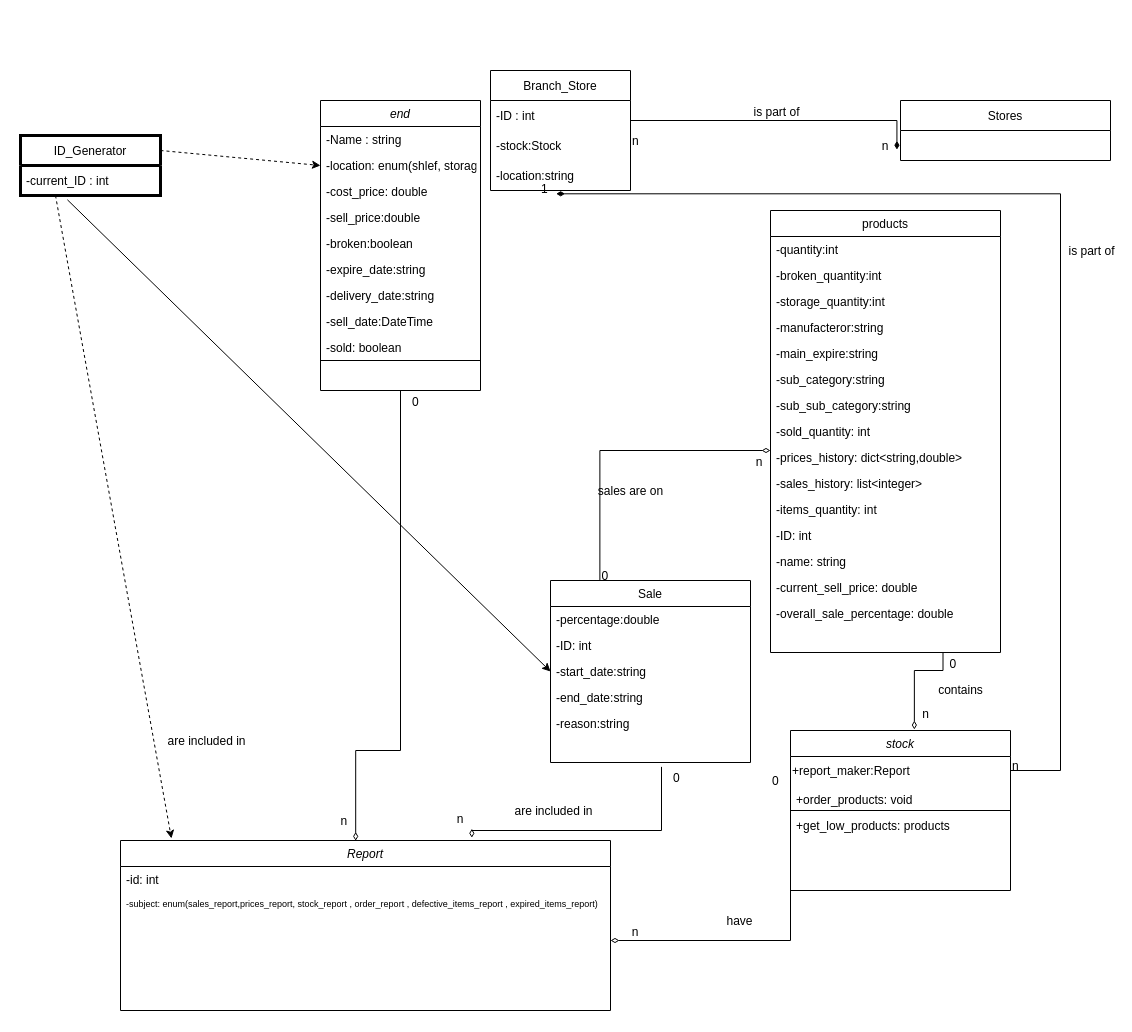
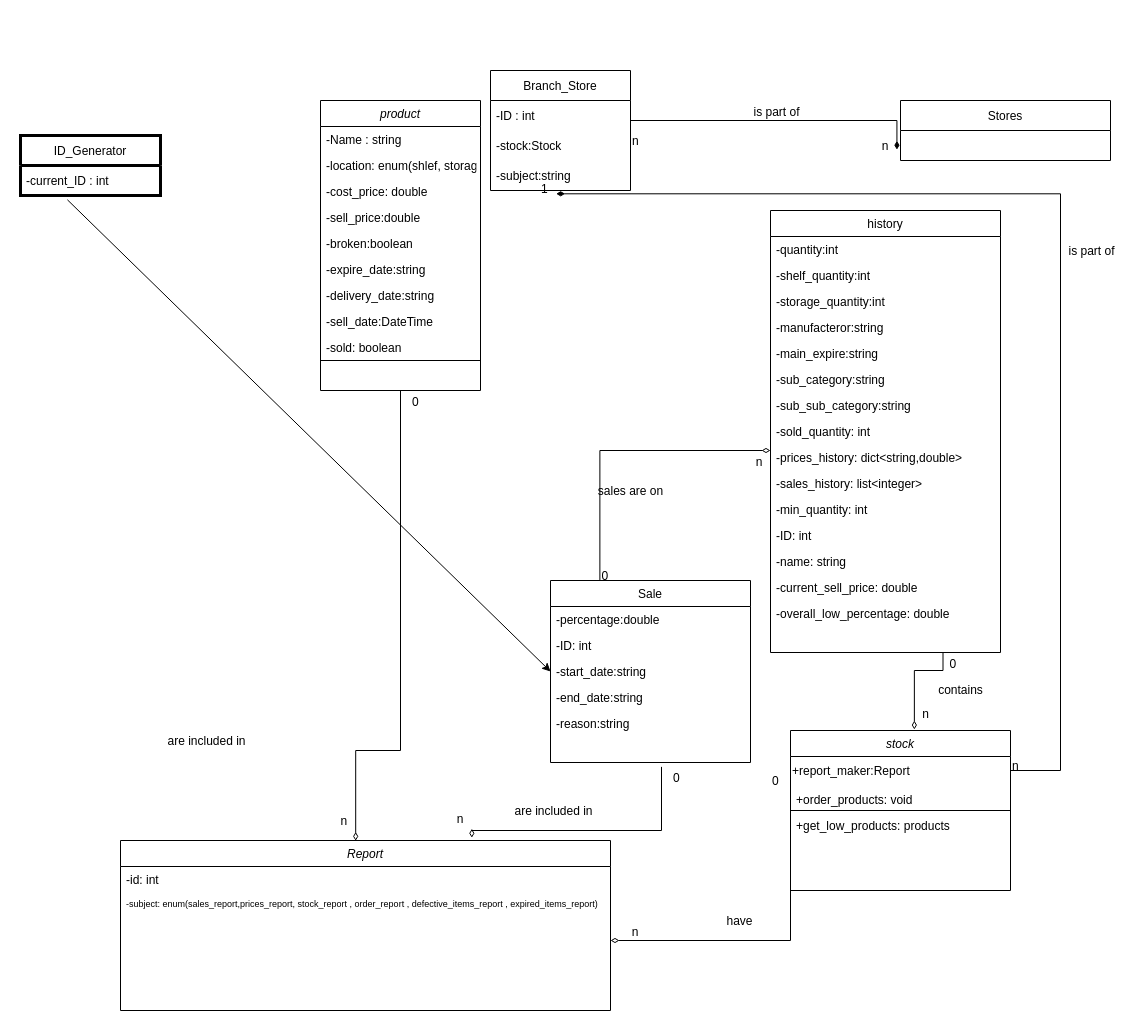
- <mxCell id="2" value="end" style="swimlane;fontStyle=2;align=center;verticalAlign=top;childLayout=stackLayout;horizontal=1;startSize=26;horizontalStack=0;resizeParent=1;resizeLast=0;collapsible=1;marginBottom=0;rounded=0;shadow=0;strokeWidth=1;" parent="1" vertex="1"><mxGeometry x="320" y="100" width="160" height="290" as="geometry"><mxRectangle x="230" y="140" width="160" height="26" as="alternateBounds" /></mxGeometry></mxCell>
+ <mxCell id="2" value="product" style="swimlane;fontStyle=2;align=center;verticalAlign=top;childLayout=stackLayout;horizontal=1;startSize=26;horizontalStack=0;resizeParent=1;resizeLast=0;collapsible=1;marginBottom=0;rounded=0;shadow=0;strokeWidth=1;" parent="1" vertex="1"><mxGeometry x="320" y="100" width="160" height="290" as="geometry"><mxRectangle x="230" y="140" width="160" height="26" as="alternateBounds" /></mxGeometry></mxCell>
- <mxCell id="78" value="" style="endArrow=classic;html=1;rounded=0;exitX=1;exitY=0.25;exitDx=0;exitDy=0;entryX=0;entryY=0.5;entryDx=0;entryDy=0;dashed=1;" parent="1" source="76" target="4" edge="1"><mxGeometry width="50" height="50" relative="1" as="geometry"><mxPoint x="680" y="340" as="sourcePoint" /><mxPoint x="730" y="290" as="targetPoint" /></mxGeometry></mxCell>
- <mxCell id="51" value="-location:string" style="text;strokeColor=none;fillColor=none;align=left;verticalAlign=middle;spacingLeft=4;spacingRight=4;overflow=hidden;points=[[0,0.5],[1,0.5]];portConstraint=eastwest;rotatable=0;" parent="48" vertex="1"><mxGeometry y="90" width="140" height="30" as="geometry" /></mxCell>
+ <mxCell id="51" value="-subject:string" style="text;strokeColor=none;fillColor=none;align=left;verticalAlign=middle;spacingLeft=4;spacingRight=4;overflow=hidden;points=[[0,0.5],[1,0.5]];portConstraint=eastwest;rotatable=0;" parent="48" vertex="1"><mxGeometry y="90" width="140" height="30" as="geometry" /></mxCell>
- <mxCell id="13" value="products" style="swimlane;fontStyle=0;align=center;verticalAlign=top;childLayout=stackLayout;horizontal=1;startSize=26;horizontalStack=0;resizeParent=1;resizeLast=0;collapsible=1;marginBottom=0;rounded=0;shadow=0;strokeWidth=1;" parent="1" vertex="1"><mxGeometry x="770" y="210" width="230" height="442" as="geometry"><mxRectangle x="550" y="140" width="160" height="26" as="alternateBounds" /></mxGeometry></mxCell>
+ <mxCell id="13" value="history" style="swimlane;fontStyle=0;align=center;verticalAlign=top;childLayout=stackLayout;horizontal=1;startSize=26;horizontalStack=0;resizeParent=1;resizeLast=0;collapsible=1;marginBottom=0;rounded=0;shadow=0;strokeWidth=1;" parent="1" vertex="1"><mxGeometry x="770" y="210" width="230" height="442" as="geometry"><mxRectangle x="550" y="140" width="160" height="26" as="alternateBounds" /></mxGeometry></mxCell>
- <mxCell id="15" value="-broken_quantity:int" style="text;align=left;verticalAlign=top;spacingLeft=4;spacingRight=4;overflow=hidden;rotatable=0;points=[[0,0.5],[1,0.5]];portConstraint=eastwest;rounded=0;shadow=0;html=0;" parent="13" vertex="1"><mxGeometry y="52" width="230" height="26" as="geometry" /></mxCell>
+ <mxCell id="15" value="-shelf_quantity:int" style="text;align=left;verticalAlign=top;spacingLeft=4;spacingRight=4;overflow=hidden;rotatable=0;points=[[0,0.5],[1,0.5]];portConstraint=eastwest;rounded=0;shadow=0;html=0;" parent="13" vertex="1"><mxGeometry y="52" width="230" height="26" as="geometry" /></mxCell>
- <mxCell id="24" value="-items_quantity: int" style="text;align=left;verticalAlign=top;spacingLeft=4;spacingRight=4;overflow=hidden;rotatable=0;points=[[0,0.5],[1,0.5]];portConstraint=eastwest;rounded=0;shadow=0;html=0;" parent="13" vertex="1"><mxGeometry y="286" width="230" height="26" as="geometry" /></mxCell>
+ <mxCell id="24" value="-min_quantity: int" style="text;align=left;verticalAlign=top;spacingLeft=4;spacingRight=4;overflow=hidden;rotatable=0;points=[[0,0.5],[1,0.5]];portConstraint=eastwest;rounded=0;shadow=0;html=0;" parent="13" vertex="1"><mxGeometry y="286" width="230" height="26" as="geometry" /></mxCell>
- <mxCell id="79" value="" style="endArrow=classic;html=1;rounded=0;exitX=0.25;exitY=1;exitDx=0;exitDy=0;entryX=0.104;entryY=-0.012;entryDx=0;entryDy=0;entryPerimeter=0;dashed=1;" parent="1" source="76" target="61" edge="1"><mxGeometry width="50" height="50" relative="1" as="geometry"><mxPoint x="680" y="340" as="sourcePoint" /><mxPoint x="240" y="440" as="targetPoint" /></mxGeometry></mxCell>
- <mxCell id="28" value="-overall_sale_percentage: double" style="text;align=left;verticalAlign=top;spacingLeft=4;spacingRight=4;overflow=hidden;rotatable=0;points=[[0,0.5],[1,0.5]];portConstraint=eastwest;rounded=0;shadow=0;html=0;" parent="13" vertex="1"><mxGeometry y="390" width="230" height="26" as="geometry" /></mxCell>
+ <mxCell id="28" value="-overall_low_percentage: double" style="text;align=left;verticalAlign=top;spacingLeft=4;spacingRight=4;overflow=hidden;rotatable=0;points=[[0,0.5],[1,0.5]];portConstraint=eastwest;rounded=0;shadow=0;html=0;" parent="13" vertex="1"><mxGeometry y="390" width="230" height="26" as="geometry" /></mxCell>
